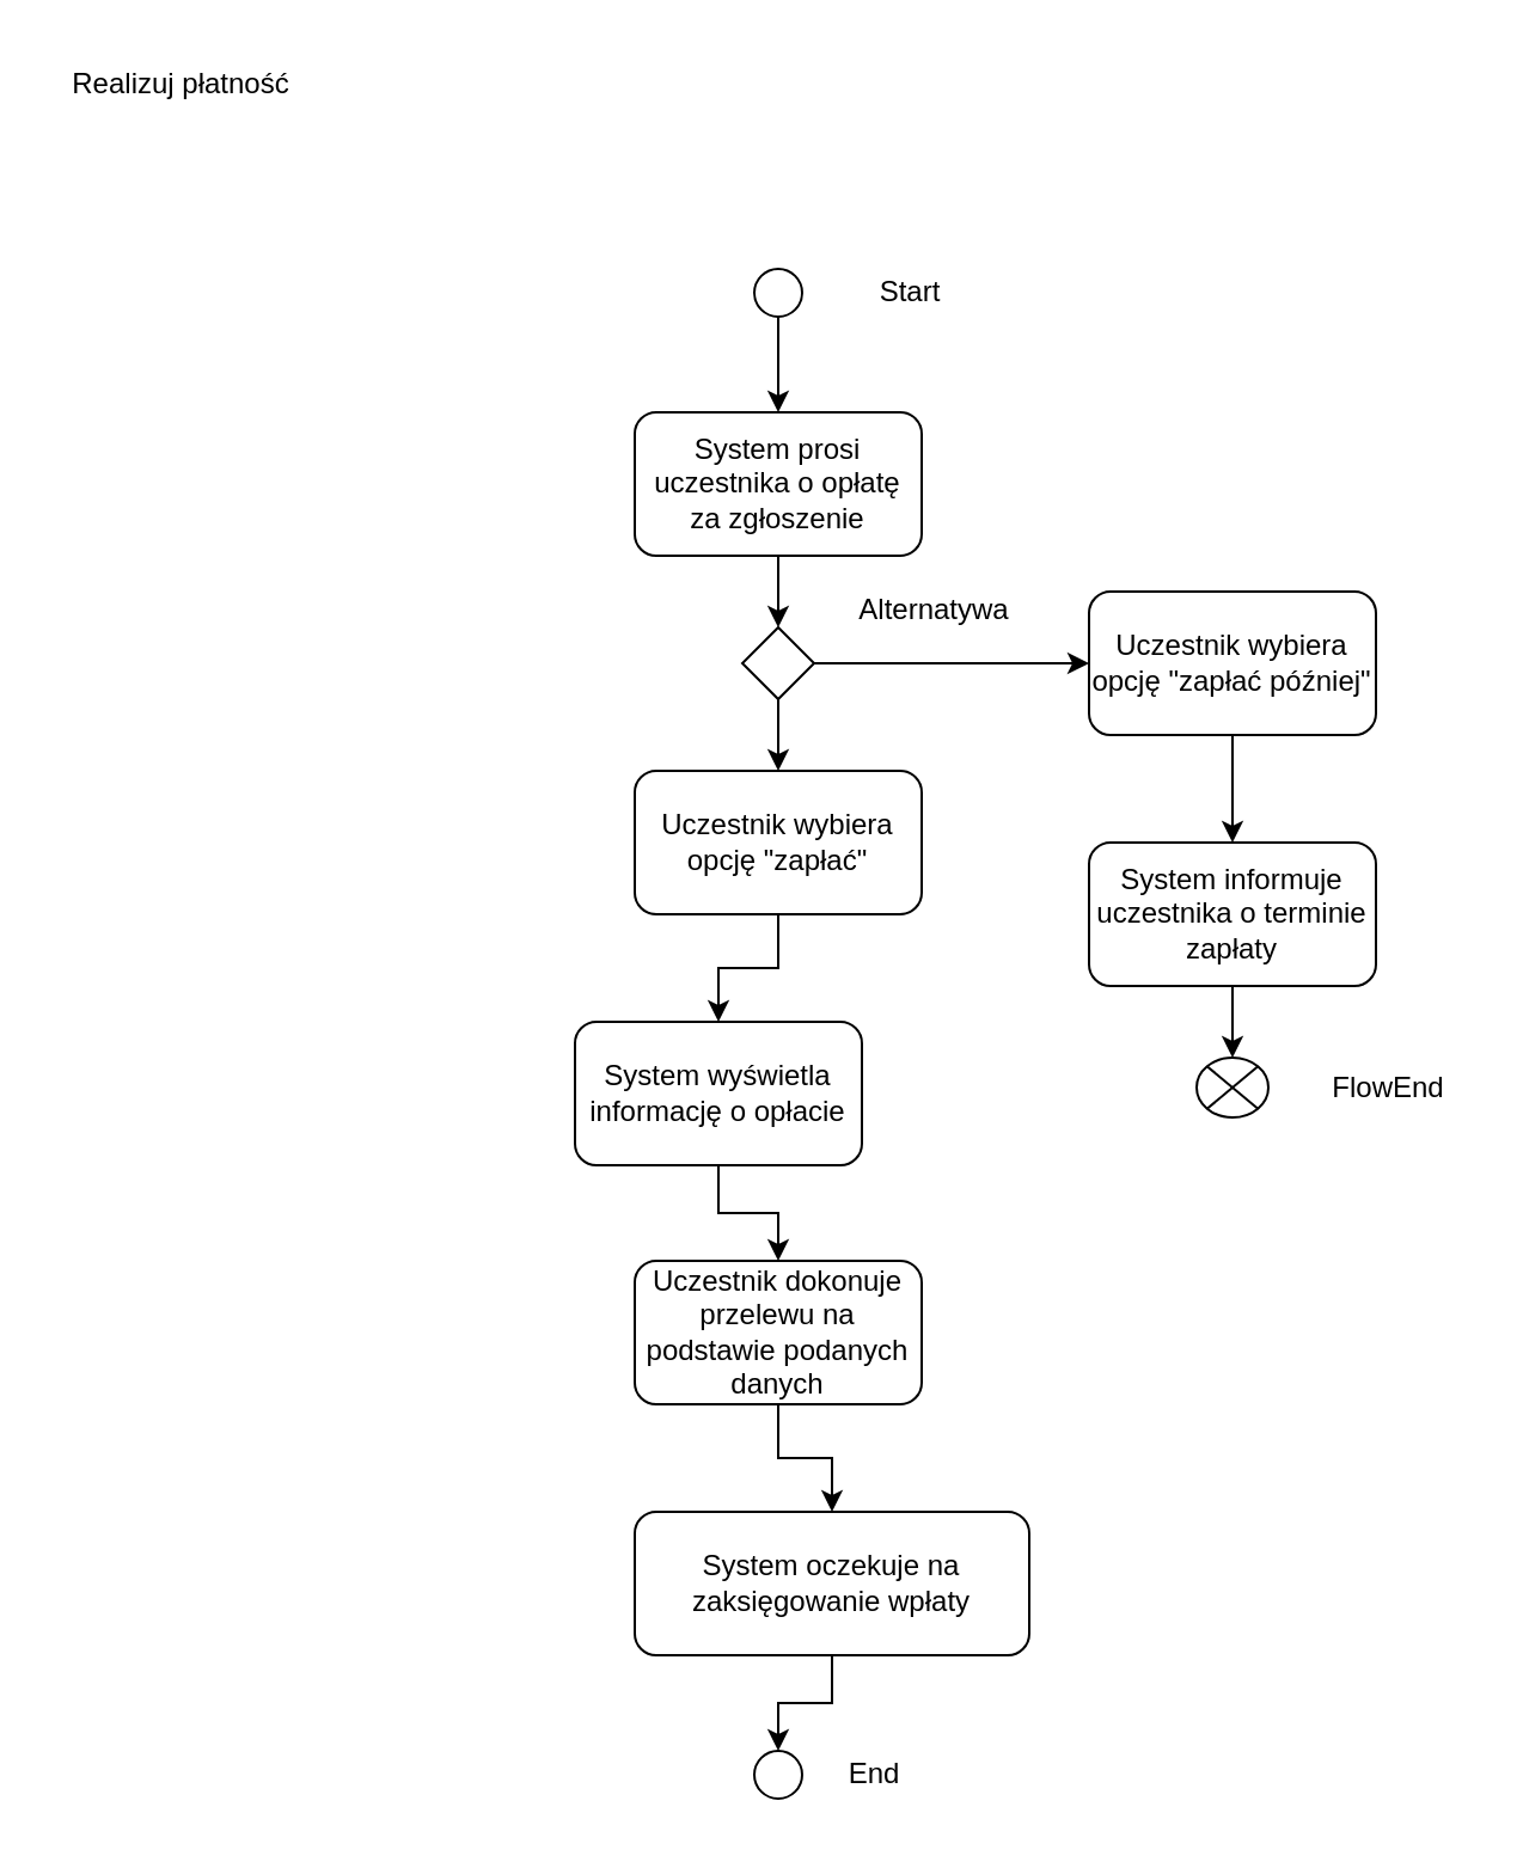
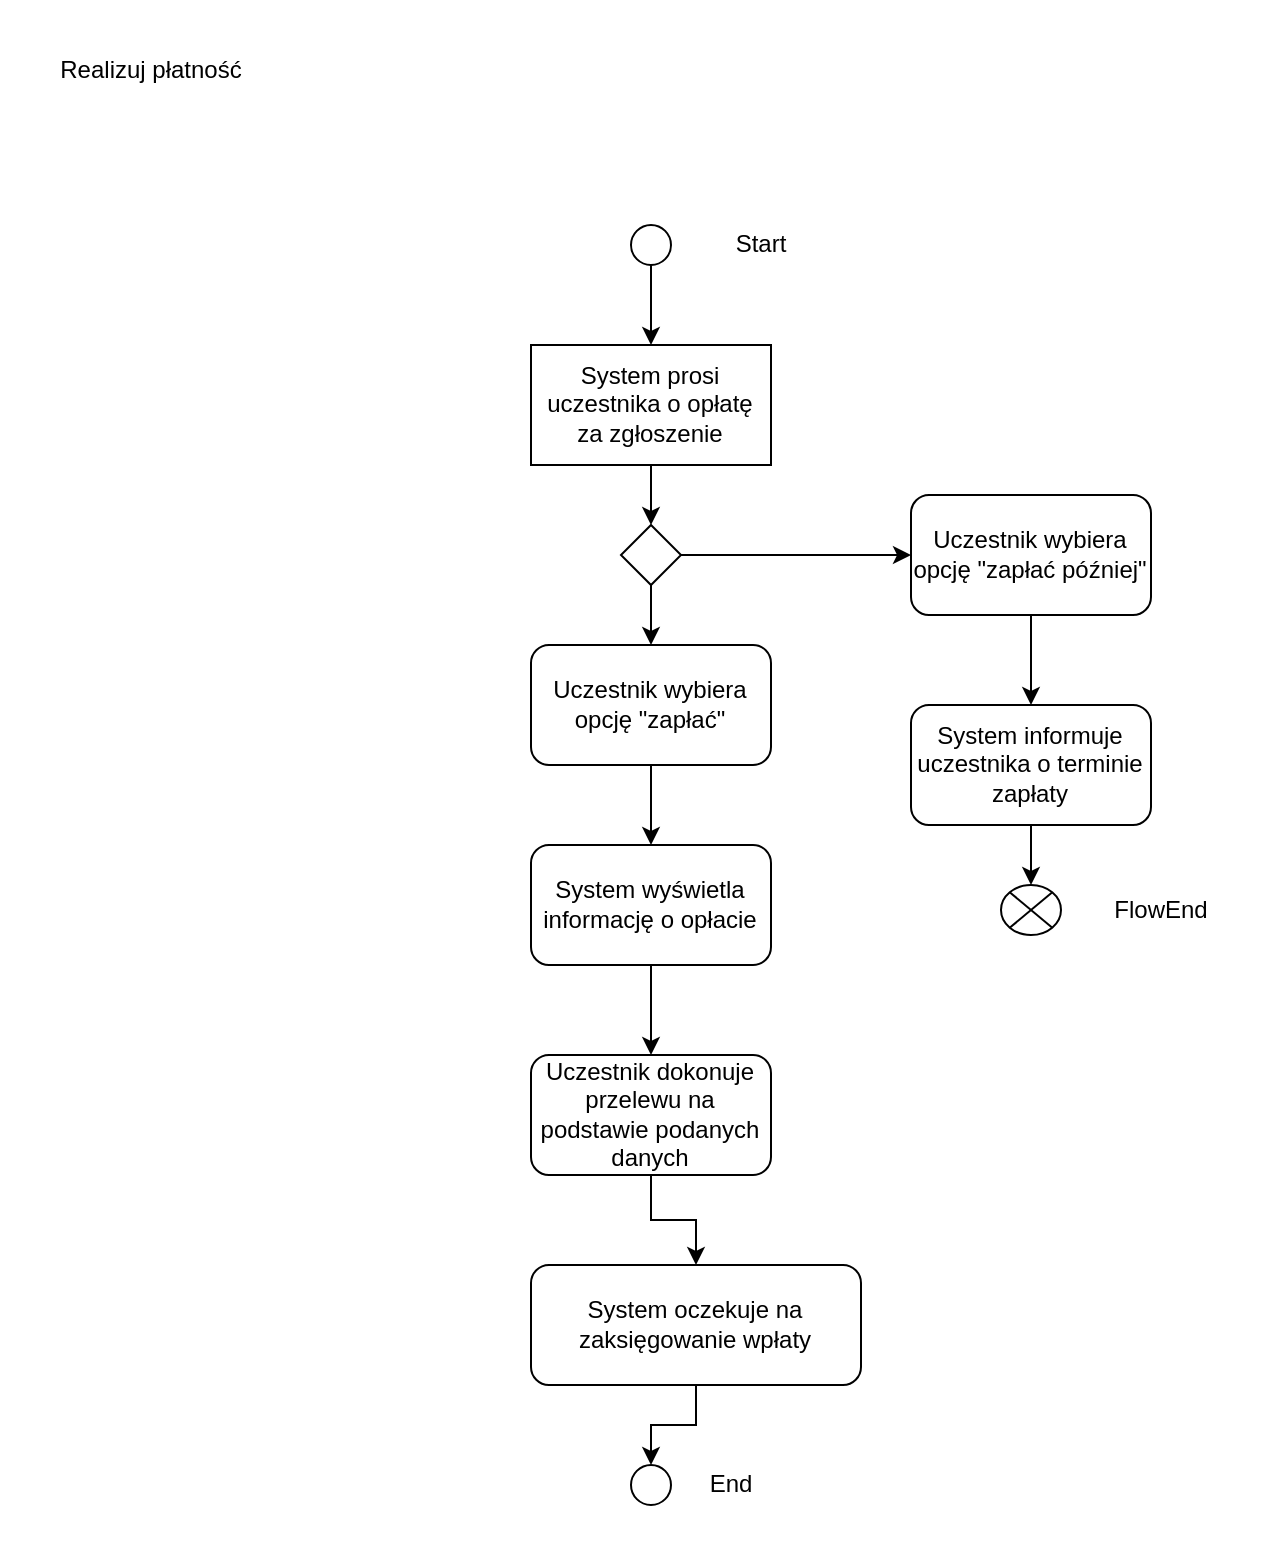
- <mxCell id="4" value="System prosi uczestnika o opłatę za zgłoszenie" style="rounded=1;whiteSpace=wrap;html=1;" vertex="1" parent="1"><mxGeometry x="265" y="172" width="120" height="60" as="geometry" /></mxCell>
+ <mxCell id="4" value="System prosi uczestnika o opłatę za zgłoszenie" style="whiteSpace=wrap;html=1;rounded=0;" vertex="1" parent="1"><mxGeometry x="265" y="172" width="120" height="60" as="geometry" /></mxCell>
- <mxCell id="25" value="Alternatywa" style="text;html=1;align=center;verticalAlign=middle;resizable=0;points=[];autosize=1;strokeColor=none;fillColor=none;" vertex="1" parent="1"><mxGeometry x="345" y="240" width="90" height="30" as="geometry" /></mxCell>
- <mxCell id="20" value="System wyświetla informację o opłacie" style="rounded=1;whiteSpace=wrap;html=1;" vertex="1" parent="1"><mxGeometry x="240" y="427" width="120" height="60" as="geometry" /></mxCell>
+ <mxCell id="20" value="System wyświetla informację o opłacie" style="rounded=1;whiteSpace=wrap;html=1;" vertex="1" parent="1"><mxGeometry x="265" y="422" width="120" height="60" as="geometry" /></mxCell>
